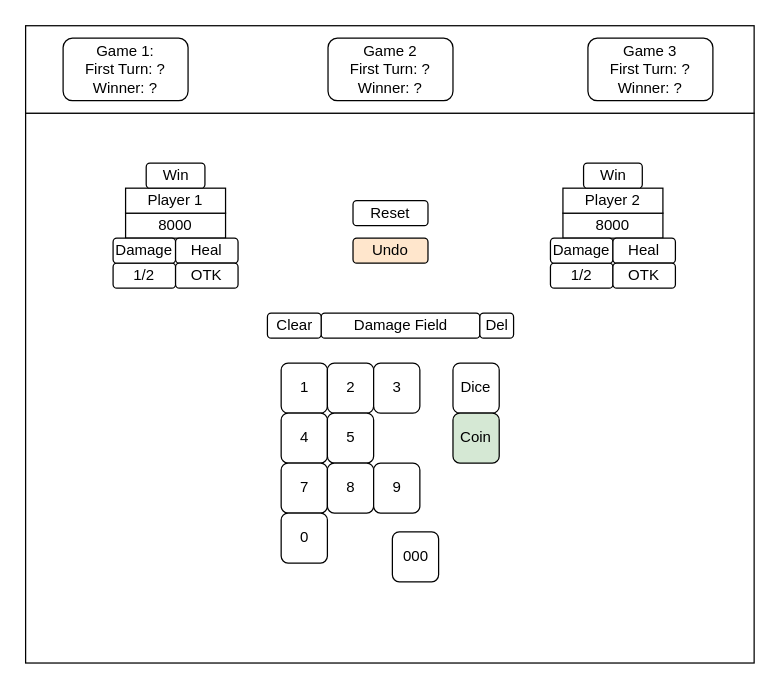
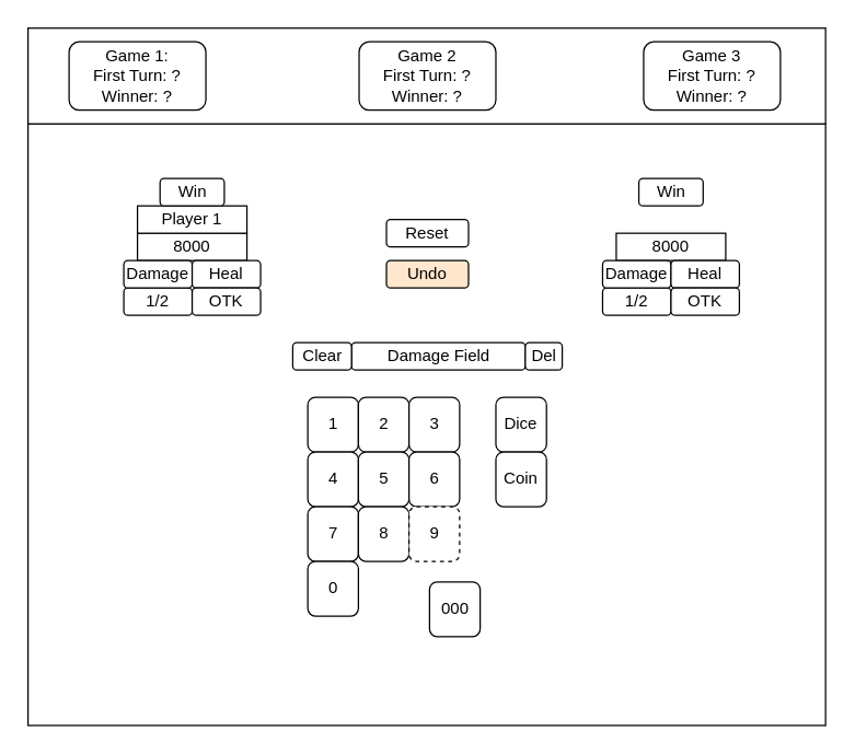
- <mxCell id="7" value="Player 2" style="rounded=0;whiteSpace=wrap;html=1;" vertex="1" parent="1"><mxGeometry x="450" y="150" width="80" height="20" as="geometry" /></mxCell>
+ <mxCell id="20" value="6" style="rounded=1;whiteSpace=wrap;html=1;" vertex="1" parent="1"><mxGeometry x="298.5" y="330" width="37" height="40" as="geometry" /></mxCell>
- <mxCell id="28" value="Coin" style="rounded=1;whiteSpace=wrap;html=1;fillColor=#d5e8d4;" vertex="1" parent="1"><mxGeometry x="362" y="330" width="37" height="40" as="geometry" /></mxCell>
+ <mxCell id="28" value="Coin" style="rounded=1;whiteSpace=wrap;html=1;" vertex="1" parent="1"><mxGeometry x="362" y="330" width="37" height="40" as="geometry" /></mxCell>
- <mxCell id="23" value="9" style="rounded=1;whiteSpace=wrap;html=1;" vertex="1" parent="1"><mxGeometry x="298.5" y="370" width="37" height="40" as="geometry" /></mxCell>
+ <mxCell id="23" value="9" style="rounded=1;whiteSpace=wrap;html=1;dashed=1;" vertex="1" parent="1"><mxGeometry x="298.5" y="370" width="37" height="40" as="geometry" /></mxCell>
